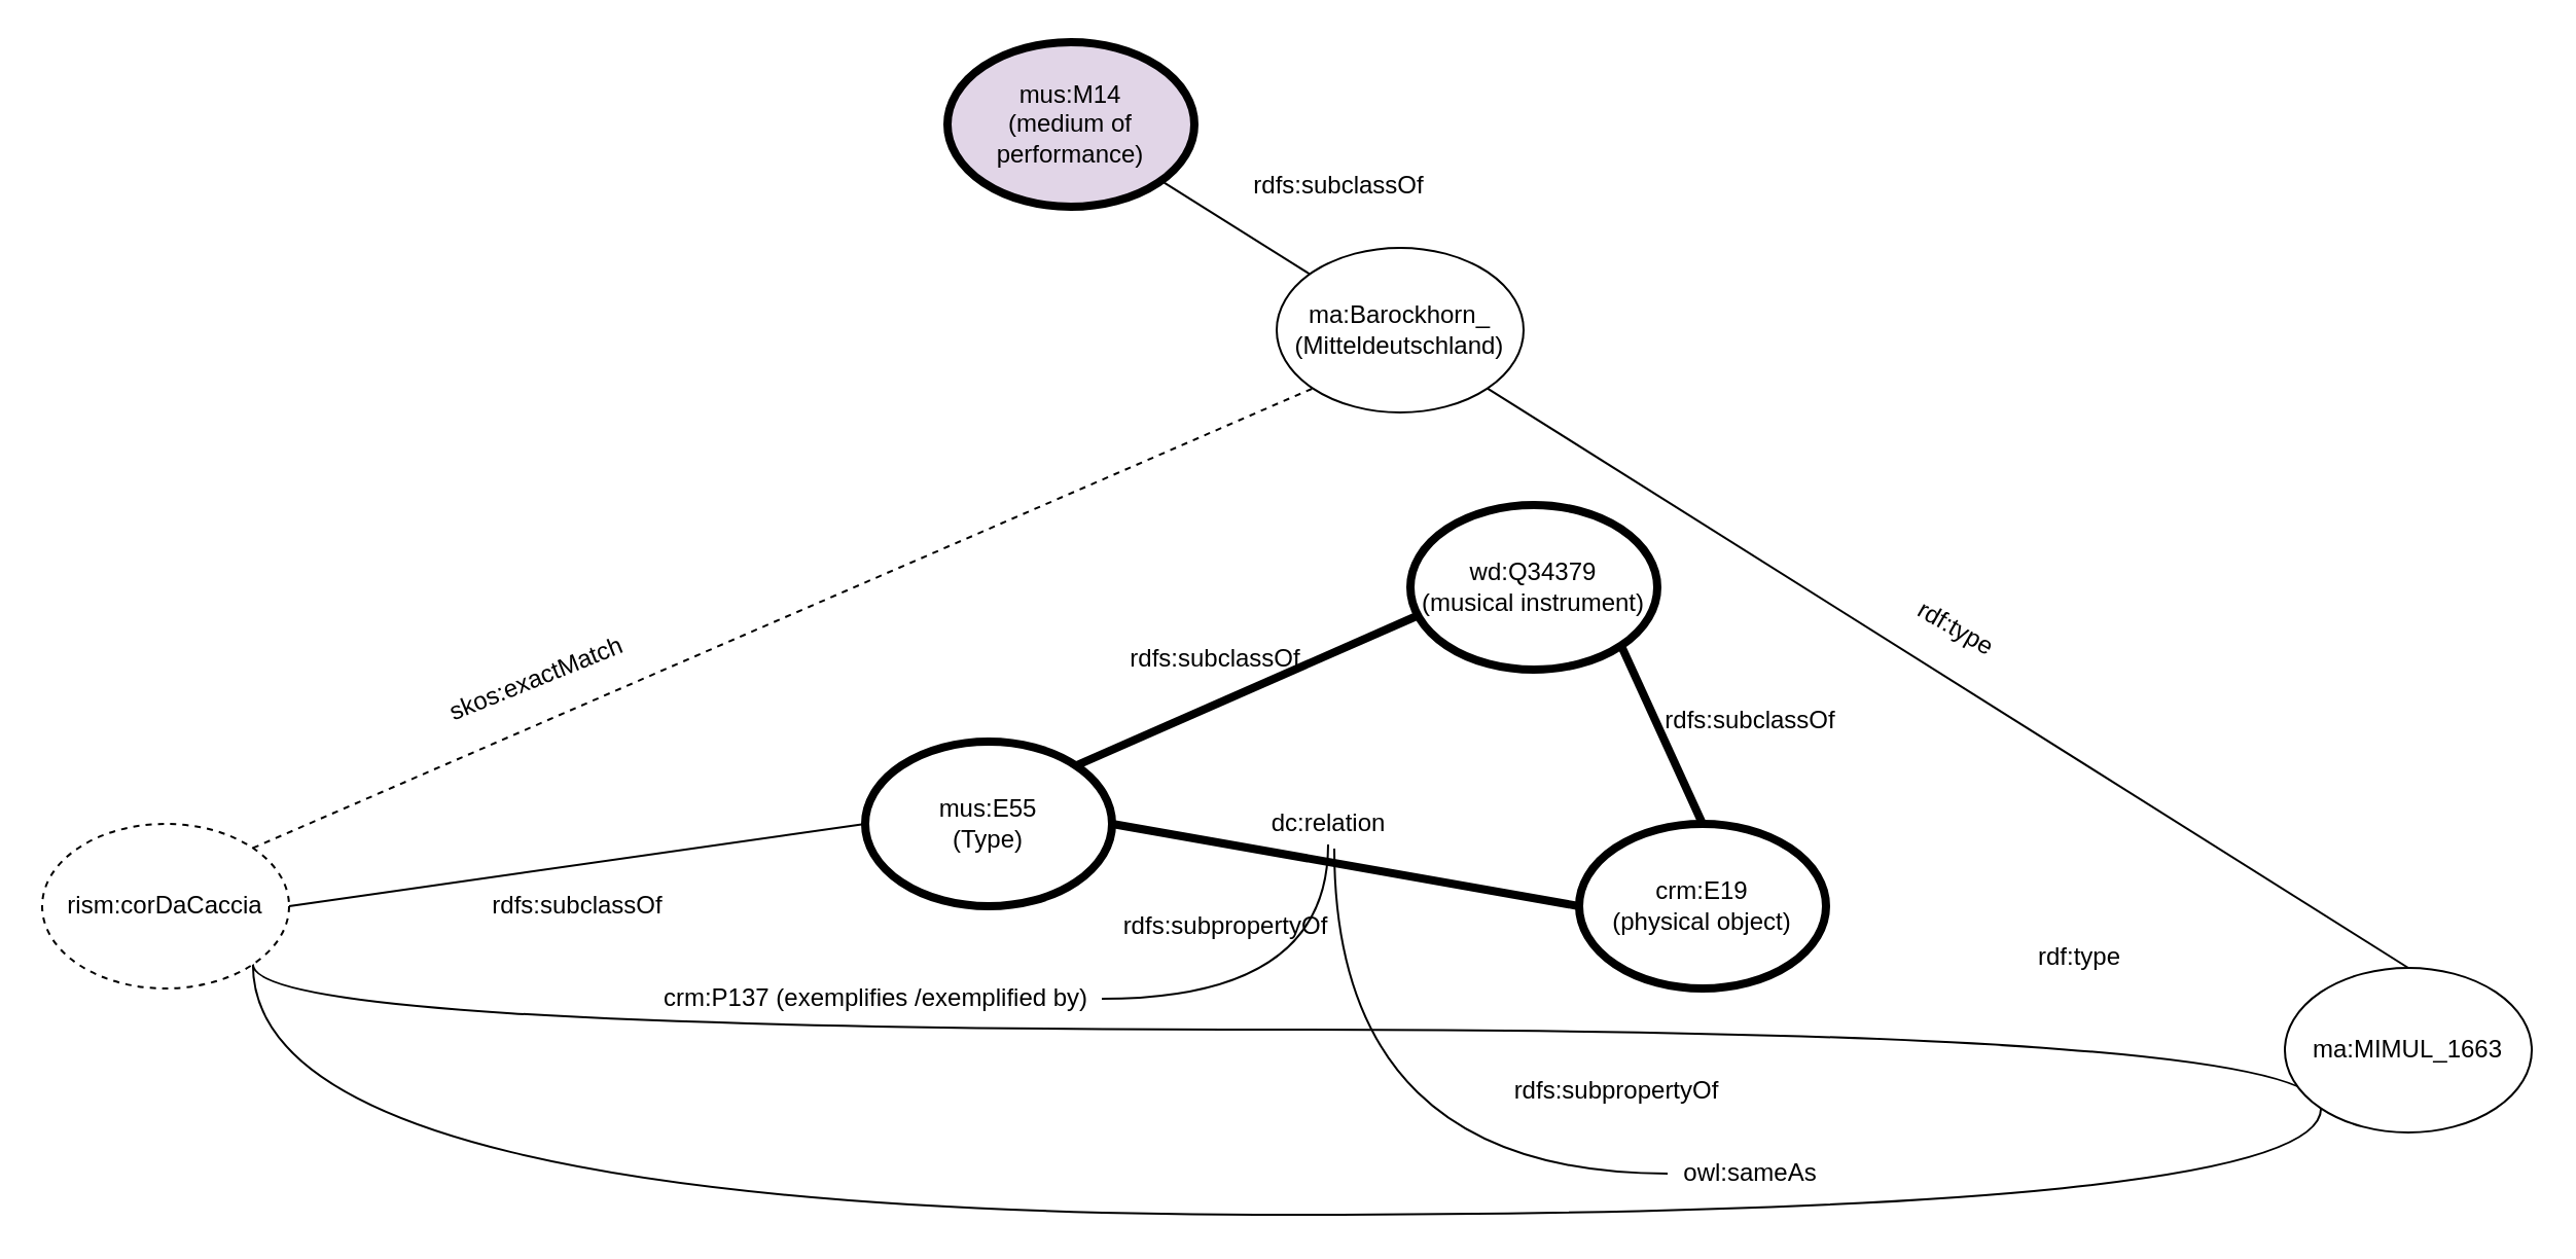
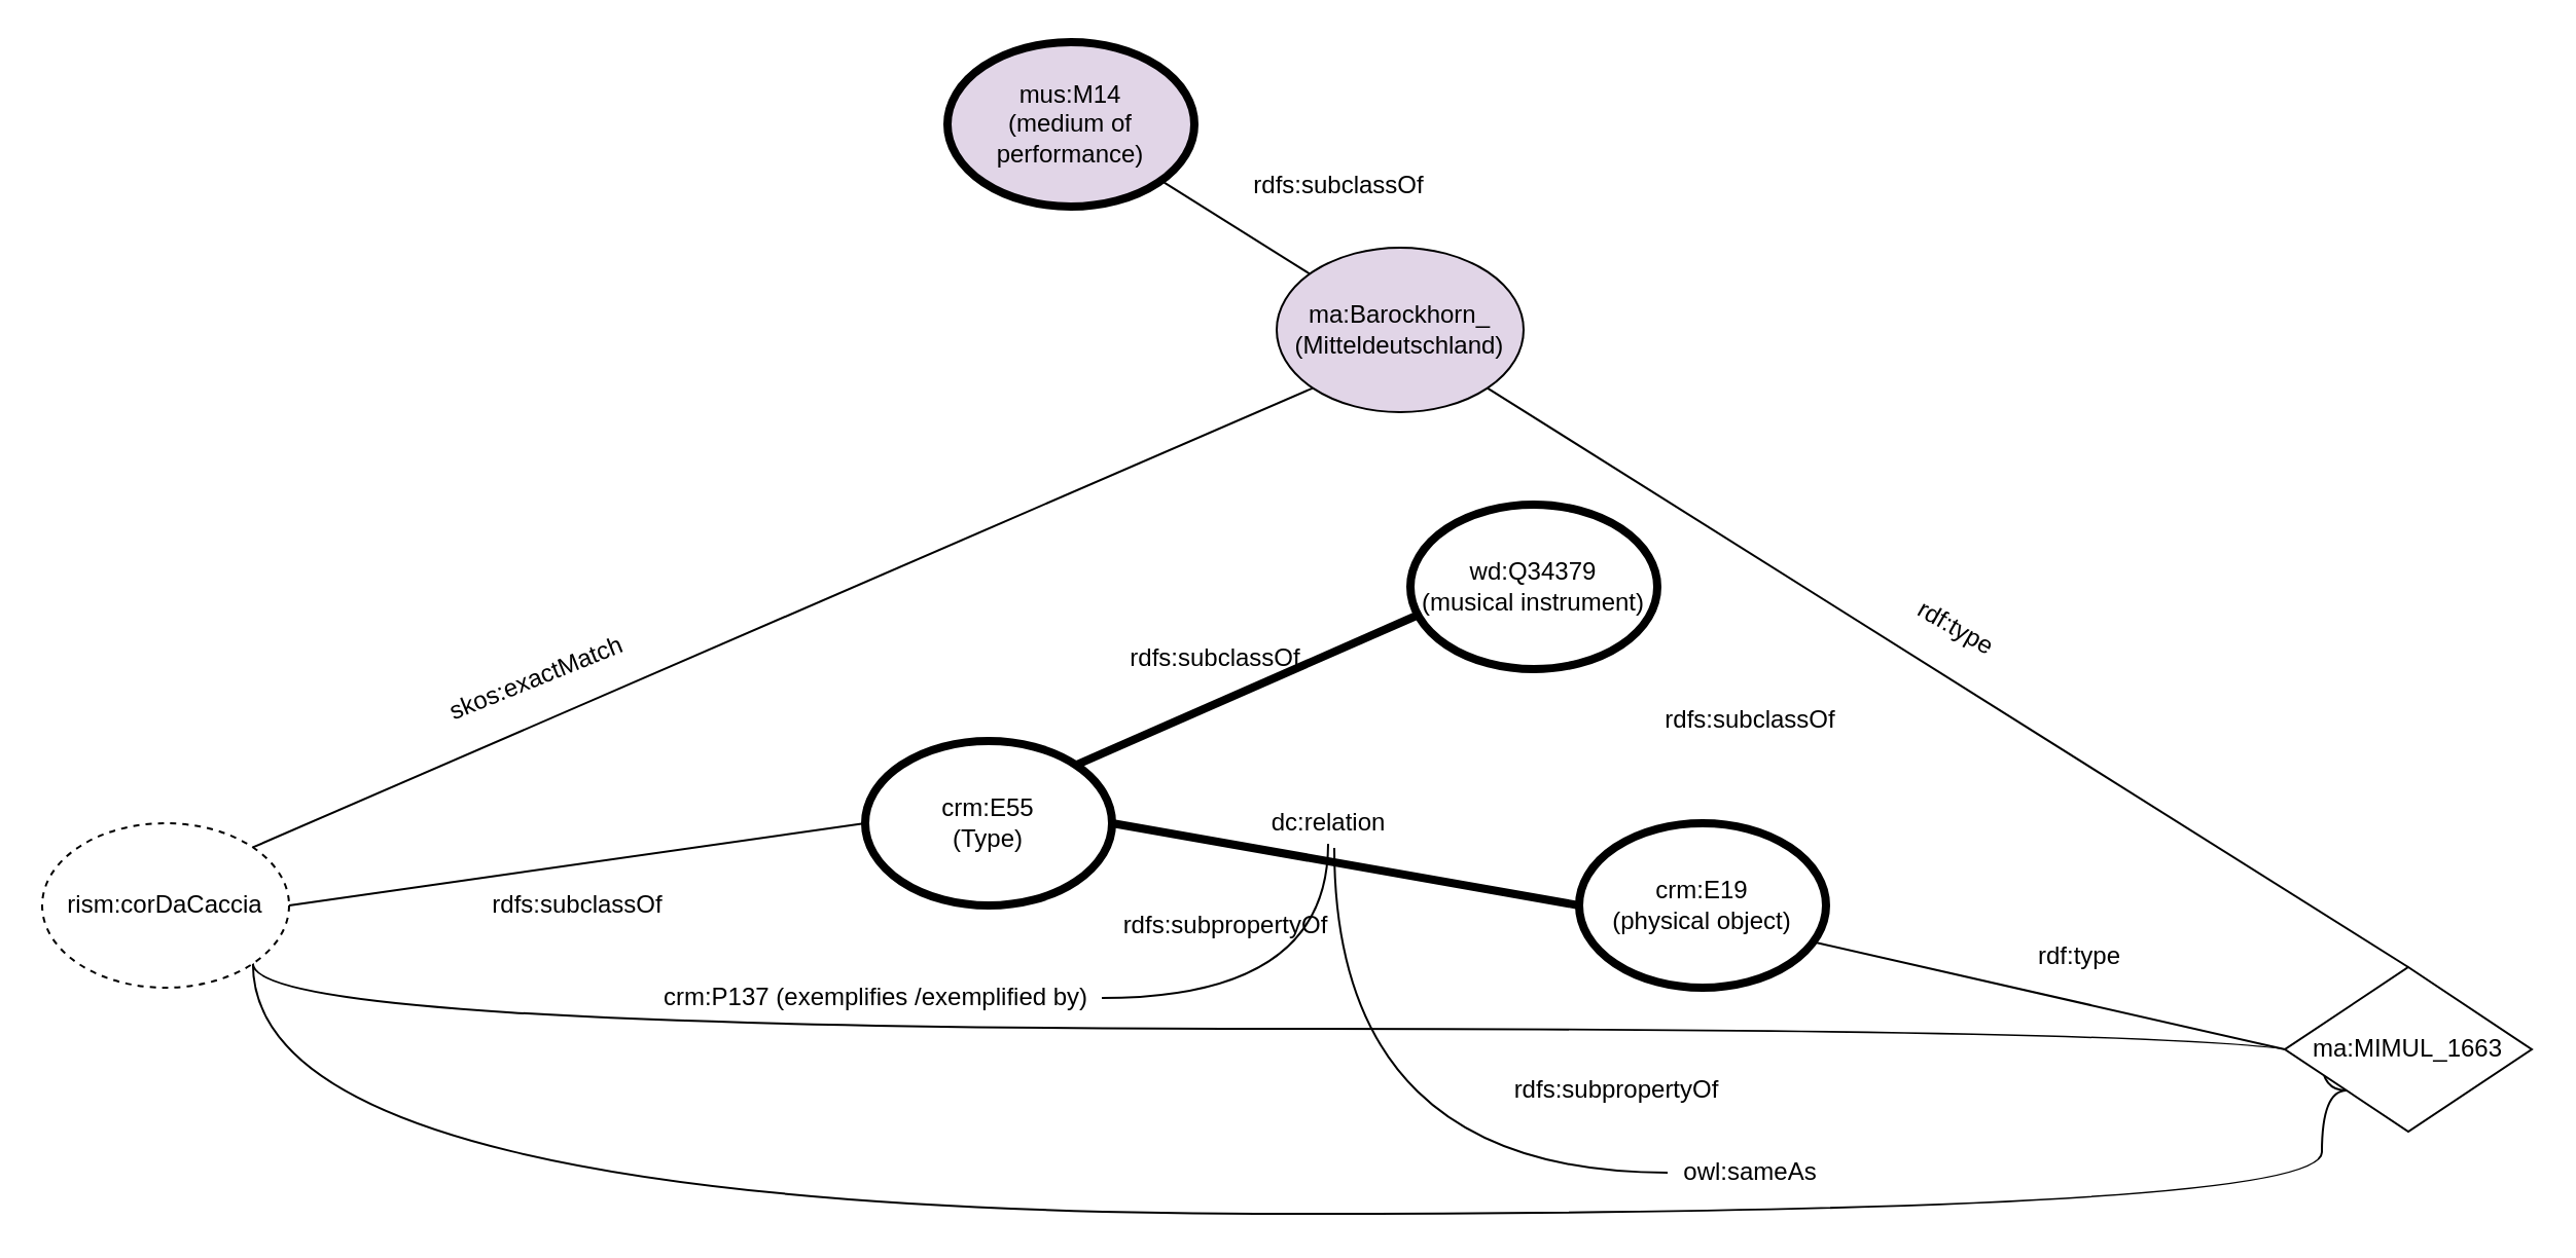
- <mxCell id="8" value="ma:Barockhorn_&lt;br&gt;(Mitteldeutschland)" style="ellipse;whiteSpace=wrap;html=1;strokeWidth=1;" parent="1" vertex="1"><mxGeometry x="620" y="120" width="120" height="80" as="geometry" /></mxCell>
+ <mxCell id="8" value="ma:Barockhorn_&lt;br&gt;(Mitteldeutschland)" style="ellipse;whiteSpace=wrap;html=1;strokeWidth=1;fillColor=#e1d5e7;" parent="1" vertex="1"><mxGeometry x="620" y="120" width="120" height="80" as="geometry" /></mxCell>
- <mxCell id="2" style="edgeStyle=none;rounded=0;orthogonalLoop=1;jettySize=auto;html=1;exitX=1;exitY=0;exitDx=0;exitDy=0;entryX=0;entryY=1;entryDx=0;entryDy=0;endArrow=none;endFill=0;dashed=1;" parent="1" source="5" target="8" edge="1"><mxGeometry relative="1" as="geometry" /></mxCell>
+ <mxCell id="2" style="edgeStyle=none;rounded=0;orthogonalLoop=1;jettySize=auto;html=1;exitX=1;exitY=0;exitDx=0;exitDy=0;entryX=0;entryY=1;entryDx=0;entryDy=0;endArrow=none;endFill=0;" parent="1" source="5" target="8" edge="1"><mxGeometry relative="1" as="geometry" /></mxCell>
- <mxCell id="26" style="rounded=0;orthogonalLoop=1;jettySize=auto;html=1;exitX=1;exitY=1;exitDx=0;exitDy=0;entryX=0.5;entryY=0;entryDx=0;entryDy=0;endArrow=none;endFill=0;strokeWidth=4;" edge="1" parent="1" source="27" target="11"><mxGeometry relative="1" as="geometry" /></mxCell>
- <mxCell id="17" value="mus:E55&lt;br&gt;(Type)" style="ellipse;whiteSpace=wrap;html=1;strokeWidth=4;" parent="1" vertex="1"><mxGeometry x="420" y="360" width="120" height="80" as="geometry" /></mxCell>
+ <mxCell id="17" value="crm:E55&lt;br&gt;(Type)" style="ellipse;whiteSpace=wrap;html=1;strokeWidth=4;" parent="1" vertex="1"><mxGeometry x="420" y="360" width="120" height="80" as="geometry" /></mxCell>
+ <mxCell id="10" style="rounded=0;orthogonalLoop=1;jettySize=auto;html=1;exitX=0.958;exitY=0.725;exitDx=0;exitDy=0;entryX=0;entryY=0.5;entryDx=0;entryDy=0;endArrow=none;endFill=0;strokeWidth=1;exitPerimeter=0;" parent="1" source="11" target="25" edge="1"><mxGeometry relative="1" as="geometry" /></mxCell>
- <mxCell id="25" value="ma:MIMUL_1663" style="ellipse;whiteSpace=wrap;html=1;strokeWidth=1;" parent="1" vertex="1"><mxGeometry x="1110" y="470" width="120" height="80" as="geometry" /></mxCell>
+ <mxCell id="25" value="ma:MIMUL_1663" style="rhombus;whiteSpace=wrap;html=1;strokeWidth=1;" parent="1" vertex="1"><mxGeometry x="1110" y="470" width="120" height="80" as="geometry" /></mxCell>
